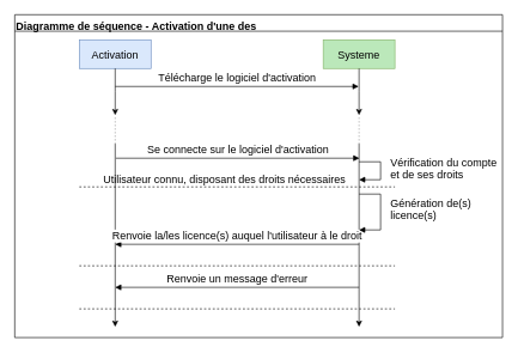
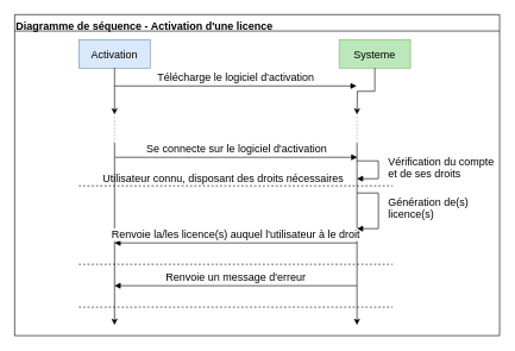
- <mxCell id="7" value="Diagramme de séquence - Activation d'une des" style="swimlane;pointerEvents=0;verticalAlign=top;startSize=23;align=left;rounded=0;fontSize=15;" vertex="1" parent="2"><mxGeometry width="680" height="450" as="geometry" /></mxCell>
+ <mxCell id="7" value="Diagramme de séquence - Activation d'une licence" style="swimlane;pointerEvents=0;verticalAlign=top;startSize=23;align=left;rounded=0;fontSize=15;" vertex="1" parent="2"><mxGeometry width="680" height="450" as="geometry" /></mxCell>
- <mxCell id="6" value="Systeme" style="whiteSpace=wrap;html=1;shadow=0;fontSize=15;fillColor=#BBE8BA;strokeColor=#82b366;rounded=0;" vertex="1" parent="2"><mxGeometry x="430" y="35" width="100" height="40" as="geometry" /></mxCell>
+ <mxCell id="6" value="Systeme" style="whiteSpace=wrap;html=1;shadow=0;fontSize=15;fillColor=#BBE8BA;strokeColor=#82b366;rounded=0;" vertex="1" parent="2"><mxGeometry x="455" y="35" width="100" height="40" as="geometry" /></mxCell>
